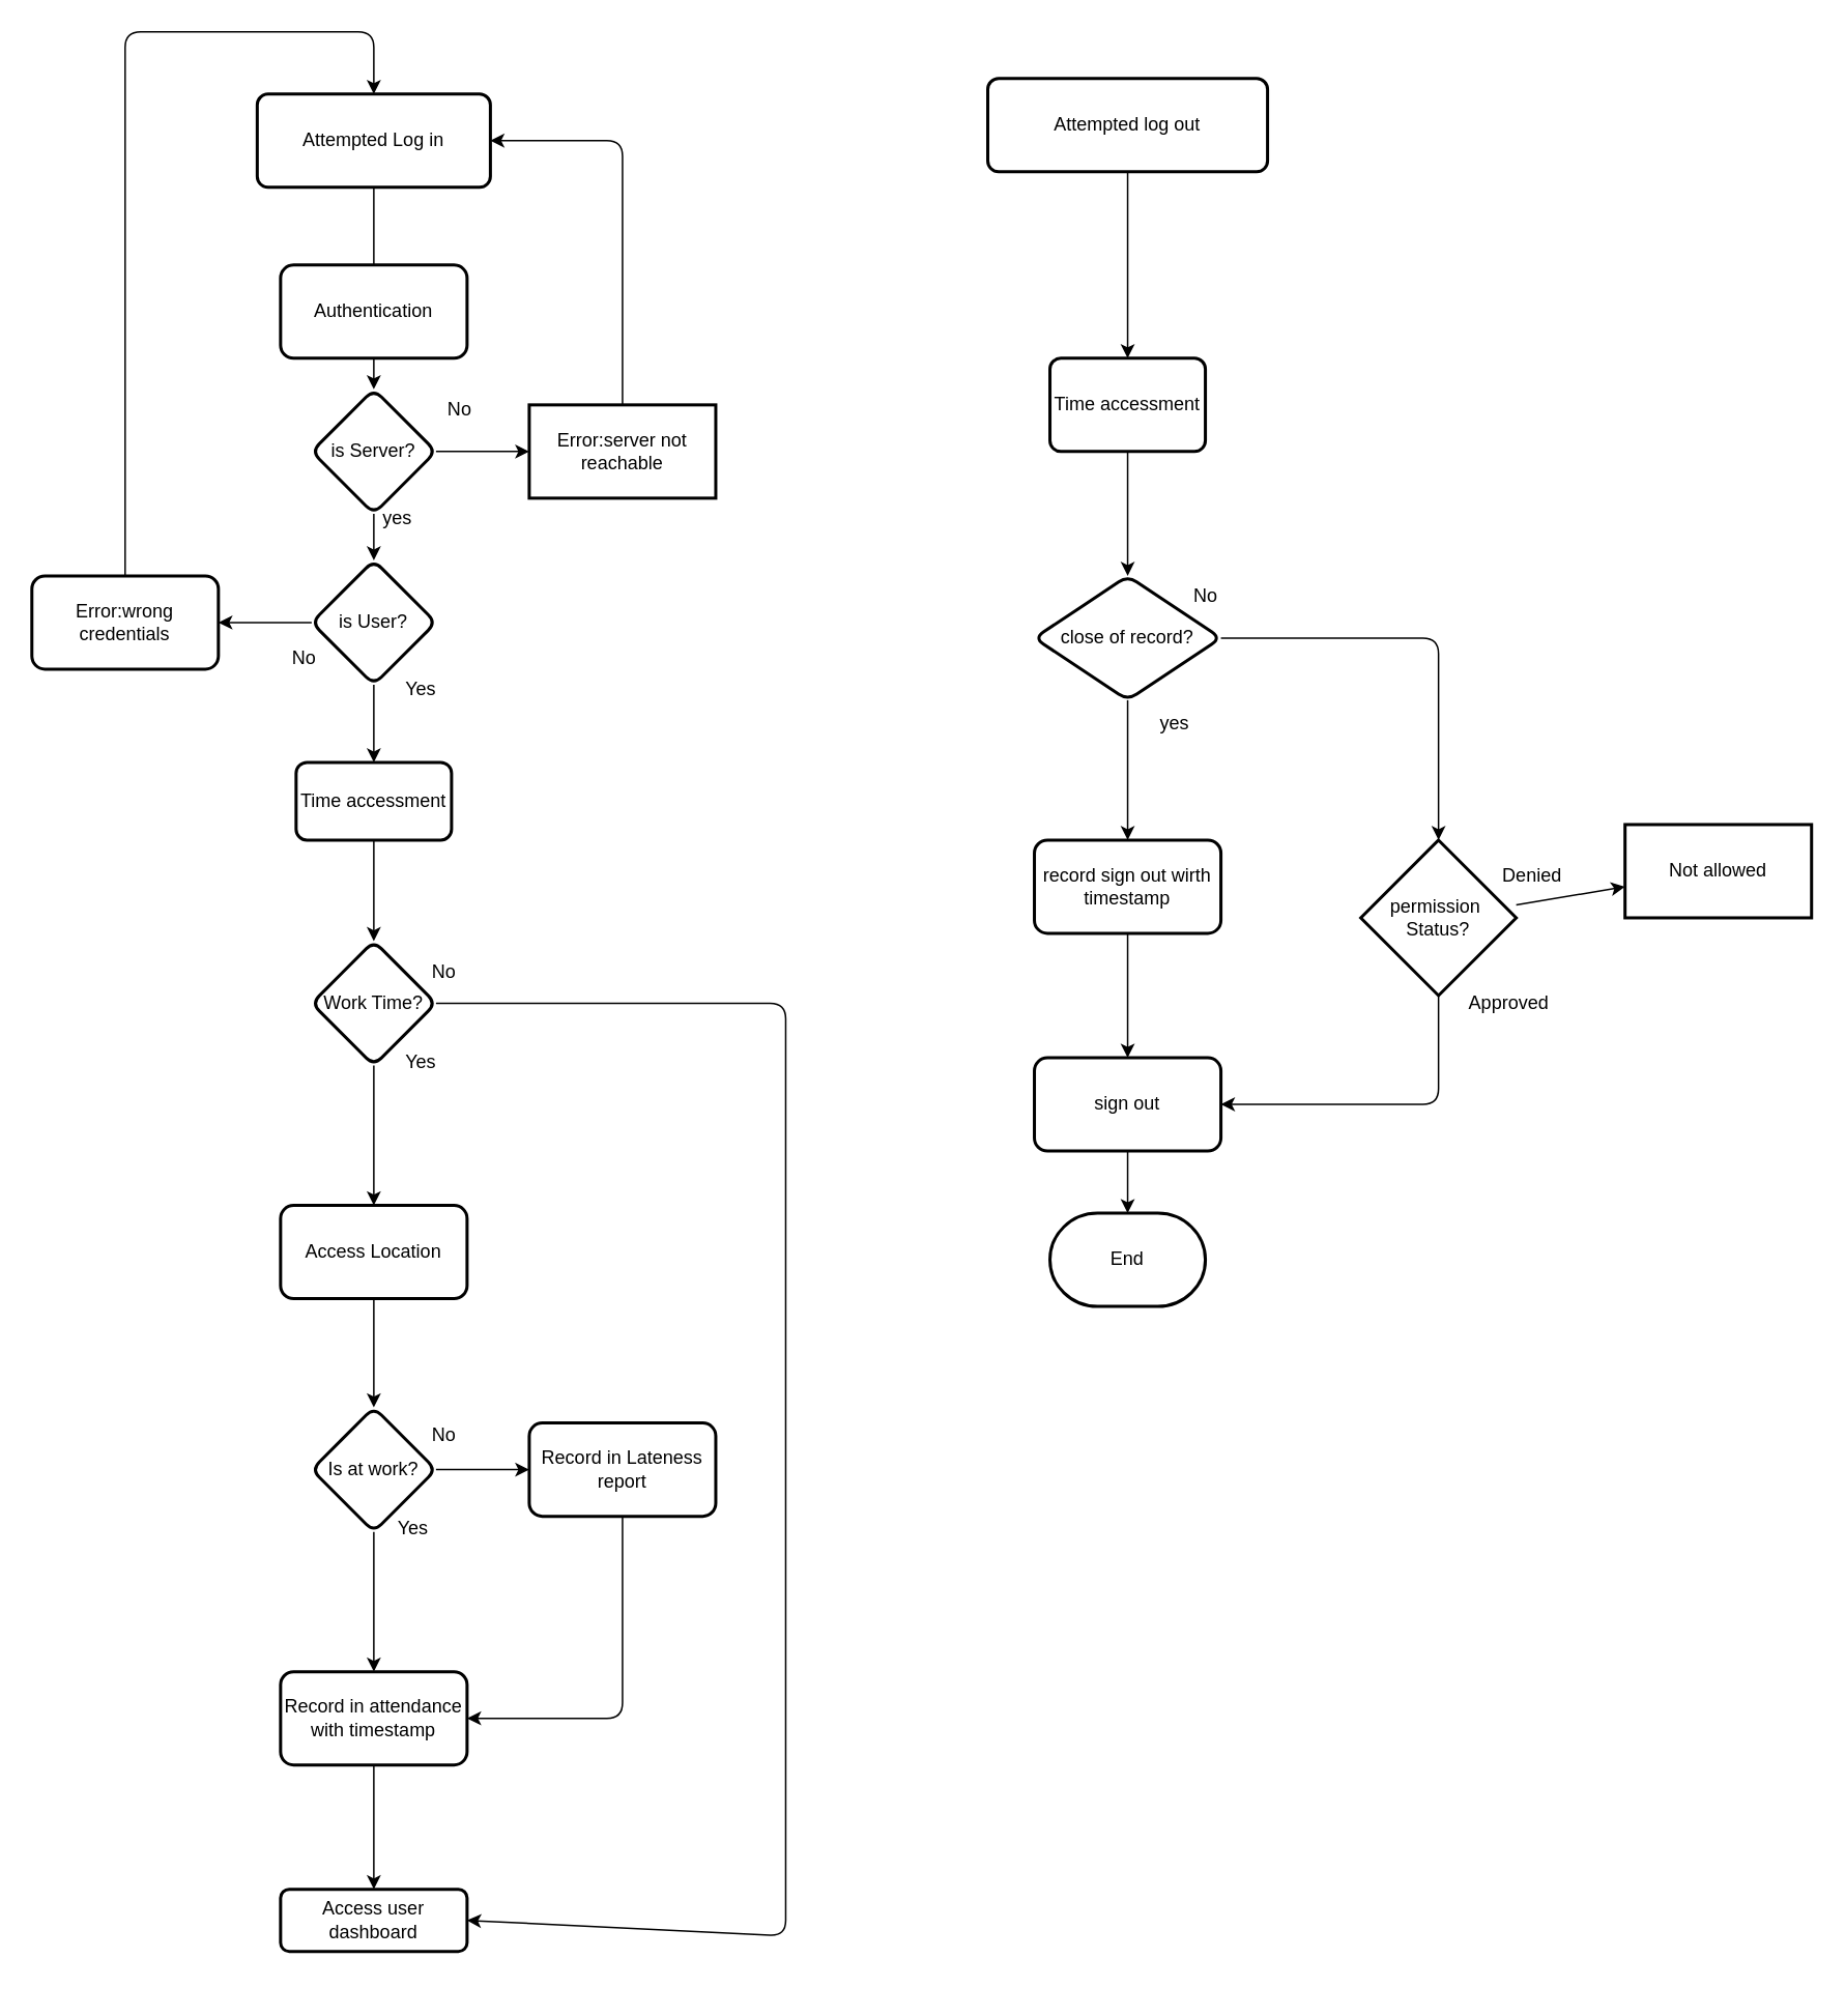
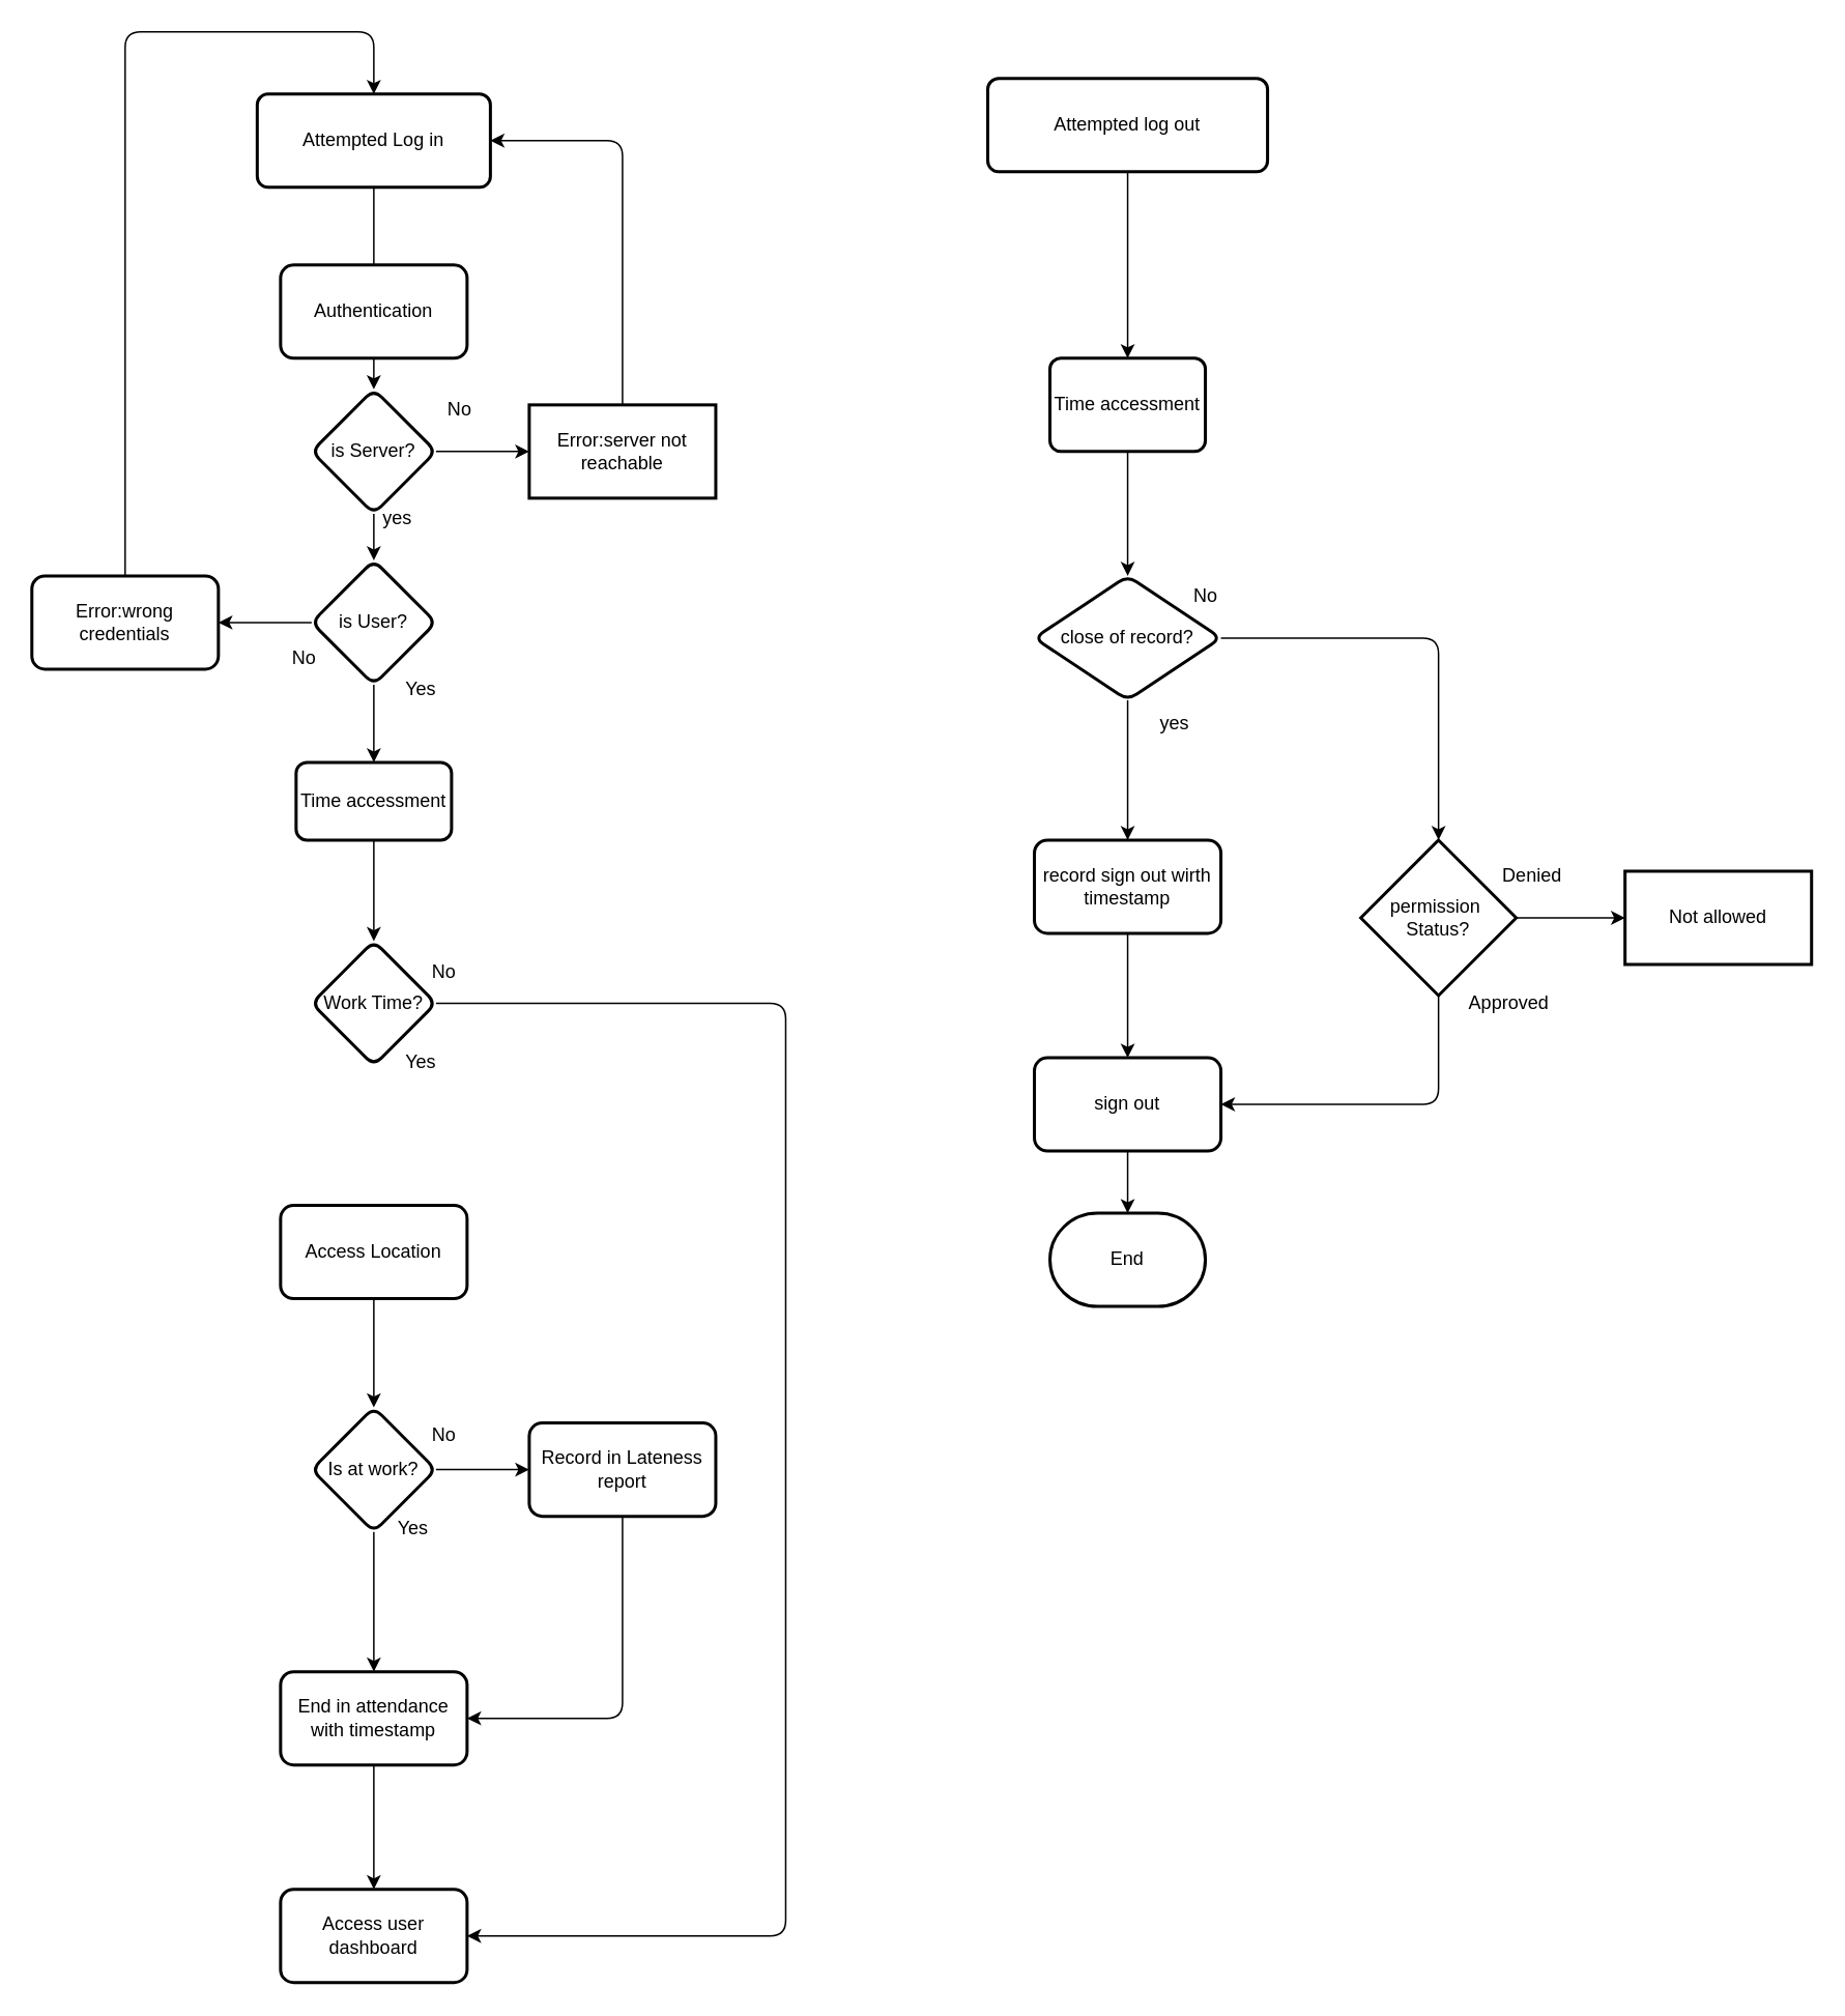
- <mxCell id="58" value="Not allowed" style="whiteSpace=wrap;html=1;strokeWidth=2;" vertex="1" parent="1"><mxGeometry x="1045" y="530" width="120" height="60" as="geometry" /></mxCell>
+ <mxCell id="58" value="Not allowed" style="whiteSpace=wrap;html=1;strokeWidth=2;" vertex="1" parent="1"><mxGeometry x="1045" y="560" width="120" height="60" as="geometry" /></mxCell>
- <mxCell id="12" value="" style="edgeStyle=none;html=1;" edge="1" parent="1" source="13" target="16"><mxGeometry relative="1" as="geometry" /></mxCell>
- <mxCell id="21" value="Record in attendance with timestamp" style="whiteSpace=wrap;html=1;rounded=1;arcSize=14;strokeWidth=2;" vertex="1" parent="1"><mxGeometry x="180" y="1075" width="120" height="60" as="geometry" /></mxCell>
+ <mxCell id="21" value="End in attendance with timestamp" style="whiteSpace=wrap;html=1;rounded=1;arcSize=14;strokeWidth=2;" vertex="1" parent="1"><mxGeometry x="180" y="1075" width="120" height="60" as="geometry" /></mxCell>
- <mxCell id="22" value="Access user dashboard" style="whiteSpace=wrap;html=1;rounded=1;arcSize=14;strokeWidth=2;" vertex="1" parent="1"><mxGeometry x="180" y="1215" width="120" height="40" as="geometry" /></mxCell>
+ <mxCell id="22" value="Access user dashboard" style="whiteSpace=wrap;html=1;rounded=1;arcSize=14;strokeWidth=2;" vertex="1" parent="1"><mxGeometry x="180" y="1215" width="120" height="60" as="geometry" /></mxCell>
